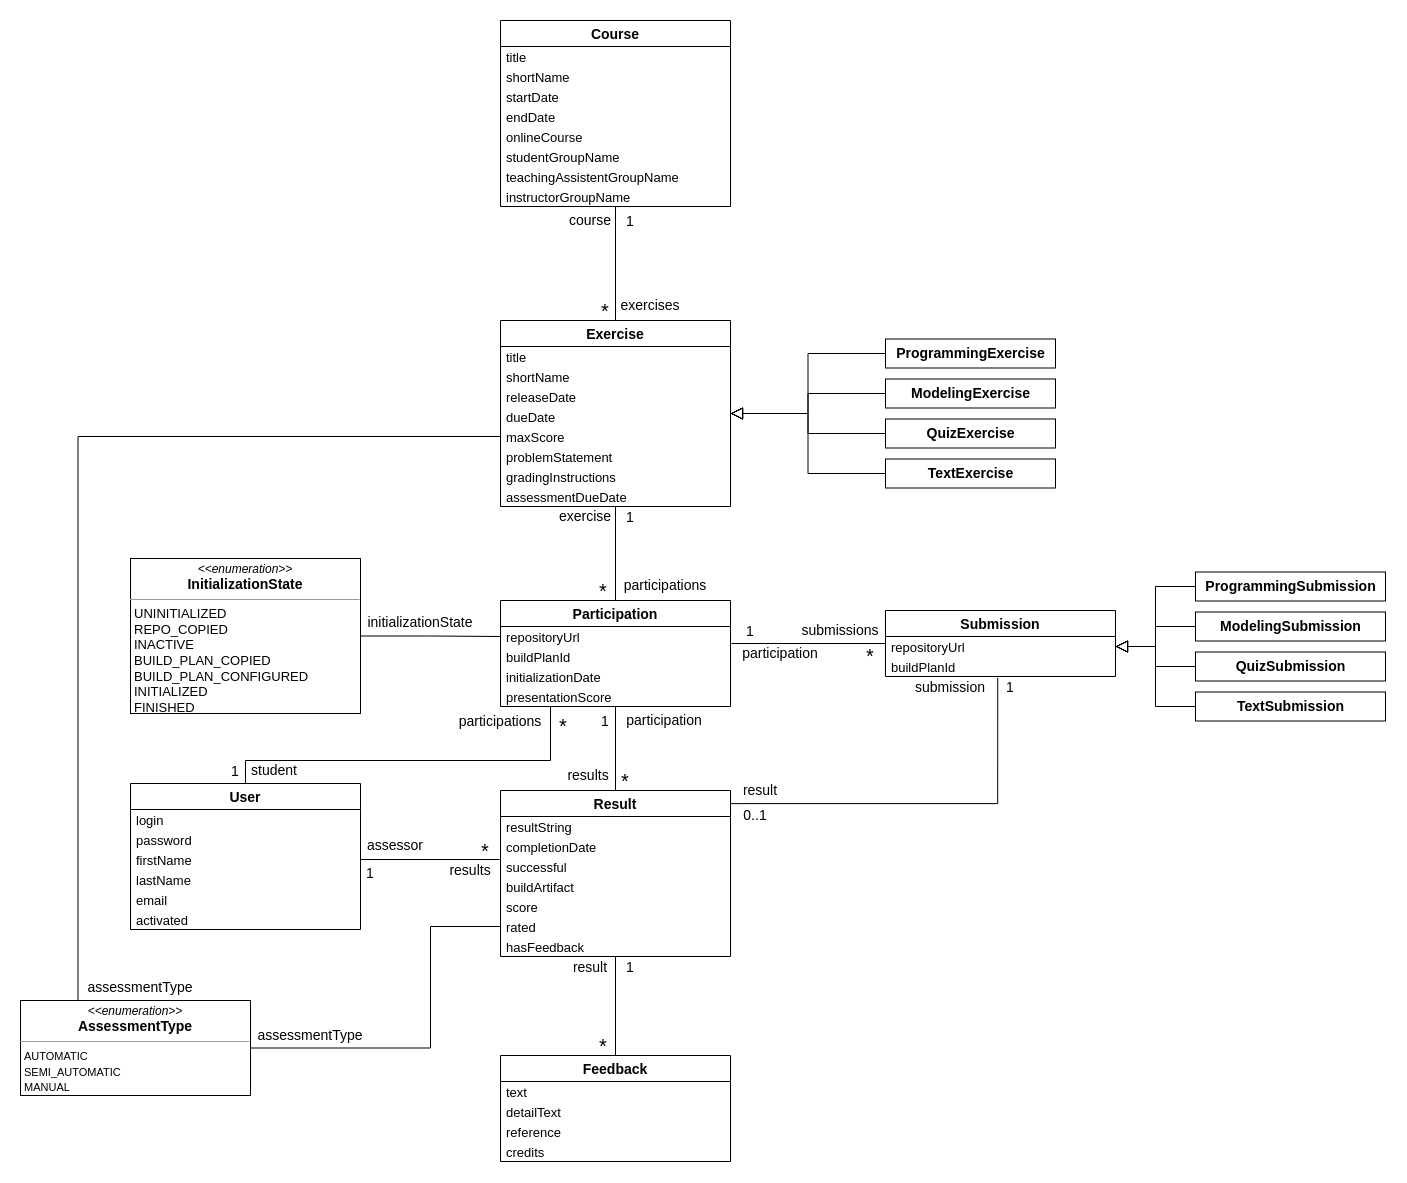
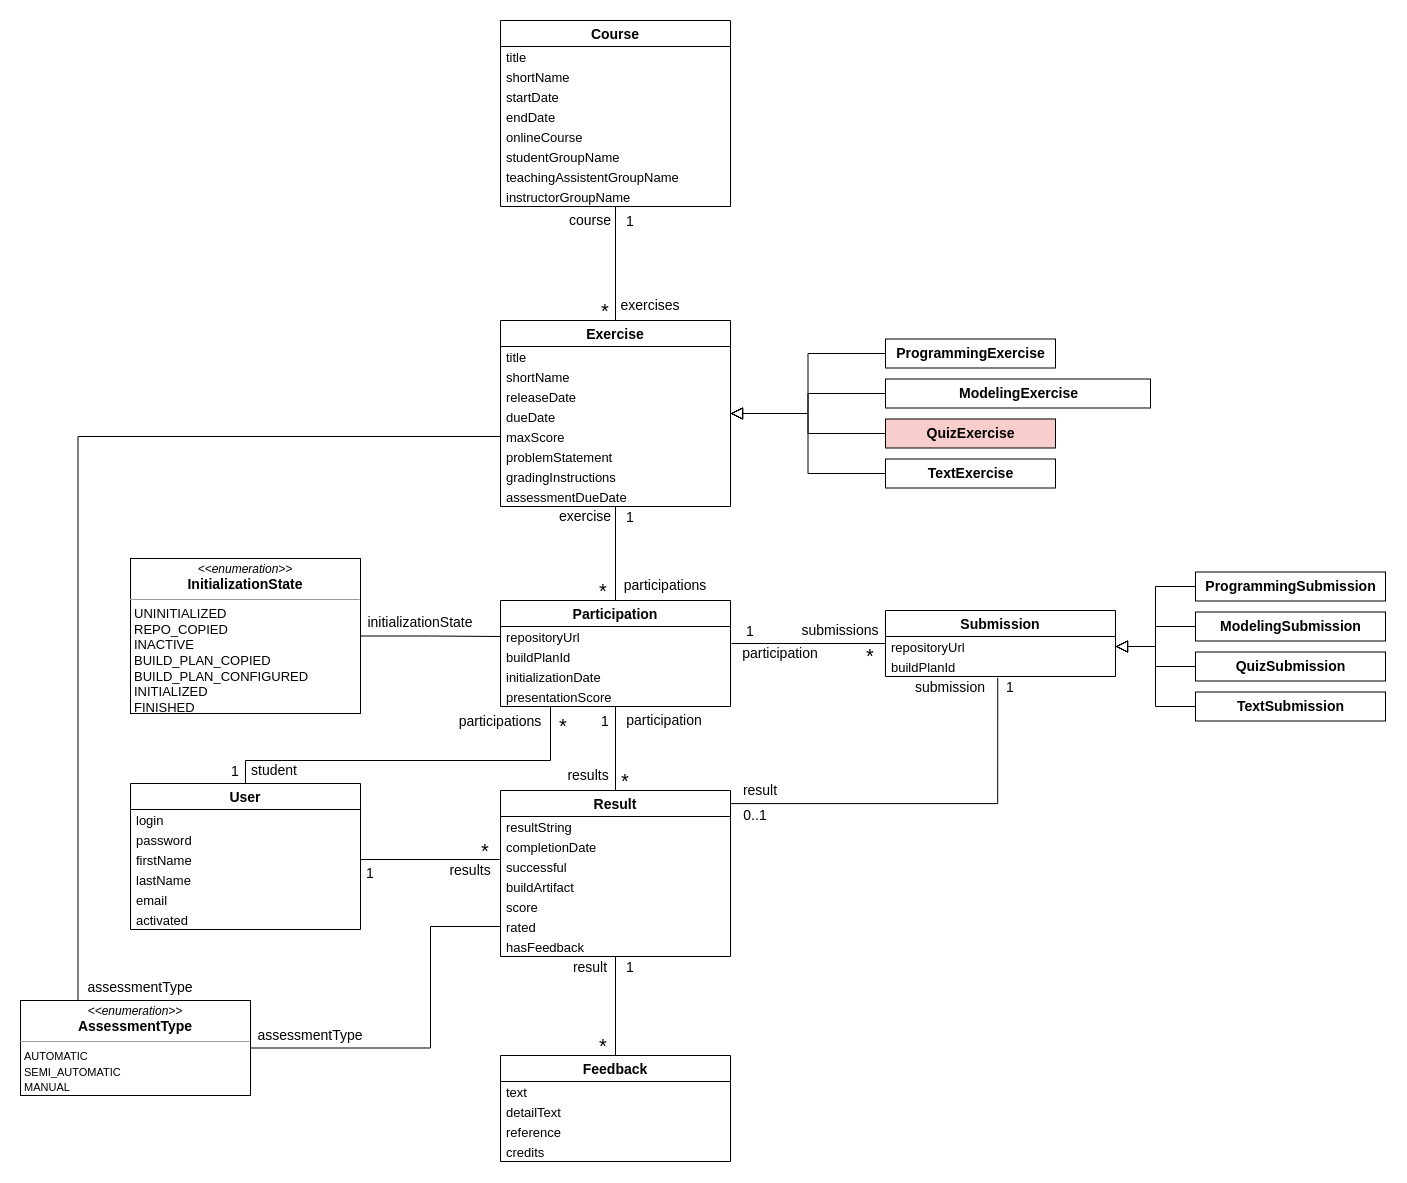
- <mxCell id="62" value="&lt;b&gt;ModelingExercise&lt;/b&gt;" style="html=1;fontSize=14;" vertex="1" parent="1"><mxGeometry x="885" y="378.5" width="170" height="29" as="geometry" /></mxCell>
+ <mxCell id="62" value="&lt;b&gt;ModelingExercise&lt;/b&gt;" style="html=1;fontSize=14;" vertex="1" parent="1"><mxGeometry x="885" y="378.5" width="265" height="29" as="geometry" /></mxCell>
- <mxCell id="63" value="&lt;b&gt;QuizExercise&lt;/b&gt;" style="html=1;fontSize=14;" vertex="1" parent="1"><mxGeometry x="885" y="418.5" width="170" height="29" as="geometry" /></mxCell>
+ <mxCell id="63" value="&lt;b&gt;QuizExercise&lt;/b&gt;" style="html=1;fontSize=14;fillColor=#f8cecc;" vertex="1" parent="1"><mxGeometry x="885" y="418.5" width="170" height="29" as="geometry" /></mxCell>
- <mxCell id="99" value="assessor" style="text;html=1;strokeColor=none;fillColor=none;align=center;verticalAlign=middle;whiteSpace=wrap;rounded=0;fontSize=14;" vertex="1" parent="1"><mxGeometry x="375" y="835" width="40" height="20" as="geometry" /></mxCell>
